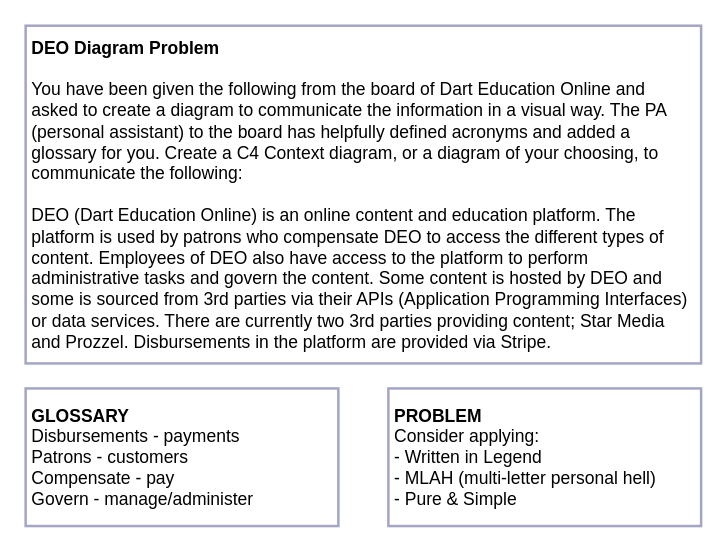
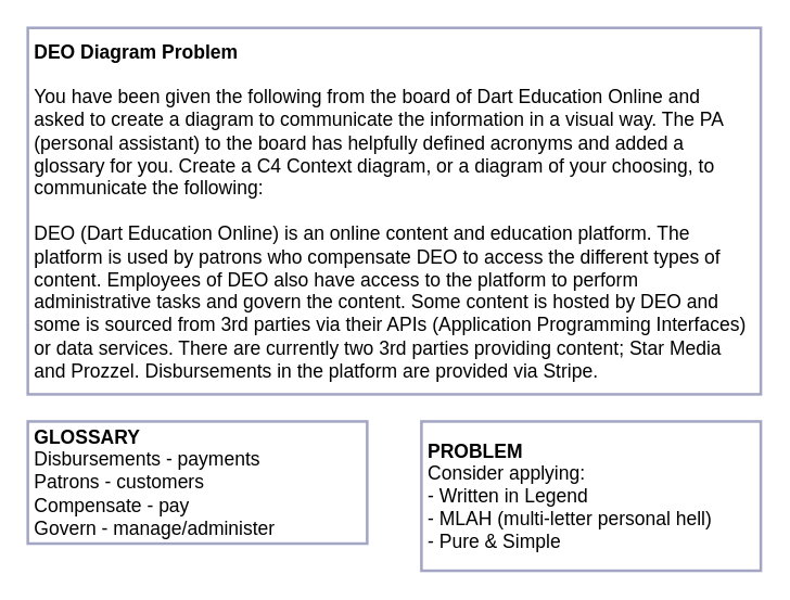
- <mxCell id="3" value="&lt;div&gt;&lt;span style=&quot;background-color: initial;&quot;&gt;&lt;b&gt;GLOSSARY&lt;/b&gt;&lt;/span&gt;&lt;/div&gt;&lt;div&gt;Disbursements - payments&lt;/div&gt;&lt;div&gt;Patrons - customers&lt;/div&gt;&lt;div&gt;Compensate - pay&lt;/div&gt;&lt;div&gt;Govern - manage/administer&lt;/div&gt;" style="rounded=0;whiteSpace=wrap;html=1;strokeColor=#A3A5C4;strokeWidth=2;fontSize=14;fillColor=default;align=left;spacingLeft=3;" parent="1" vertex="1"><mxGeometry x="20" y="310" width="250" height="110" as="geometry" /></mxCell>
+ <mxCell id="3" value="&lt;div&gt;&lt;span style=&quot;background-color: initial;&quot;&gt;&lt;b&gt;GLOSSARY&lt;/b&gt;&lt;/span&gt;&lt;/div&gt;&lt;div&gt;Disbursements - payments&lt;/div&gt;&lt;div&gt;Patrons - customers&lt;/div&gt;&lt;div&gt;Compensate - pay&lt;/div&gt;&lt;div&gt;Govern - manage/administer&lt;/div&gt;" style="rounded=0;whiteSpace=wrap;html=1;strokeColor=#A3A5C4;strokeWidth=2;fontSize=14;fillColor=default;align=left;spacingLeft=3;" parent="1" vertex="1"><mxGeometry x="20" y="310" width="250" height="90" as="geometry" /></mxCell>
